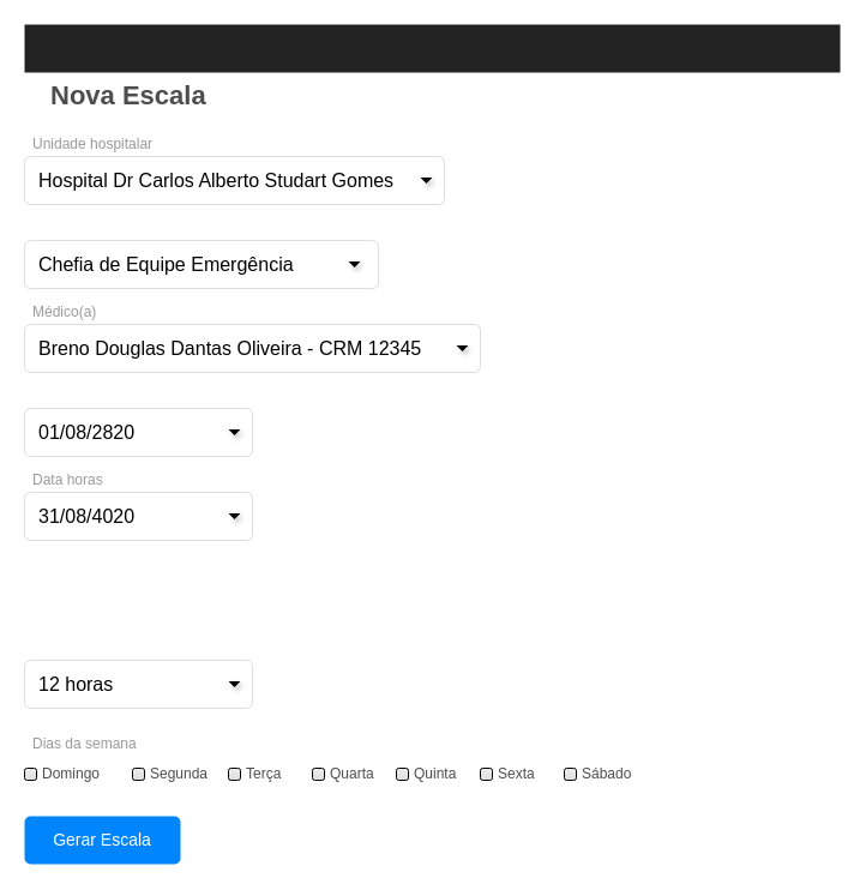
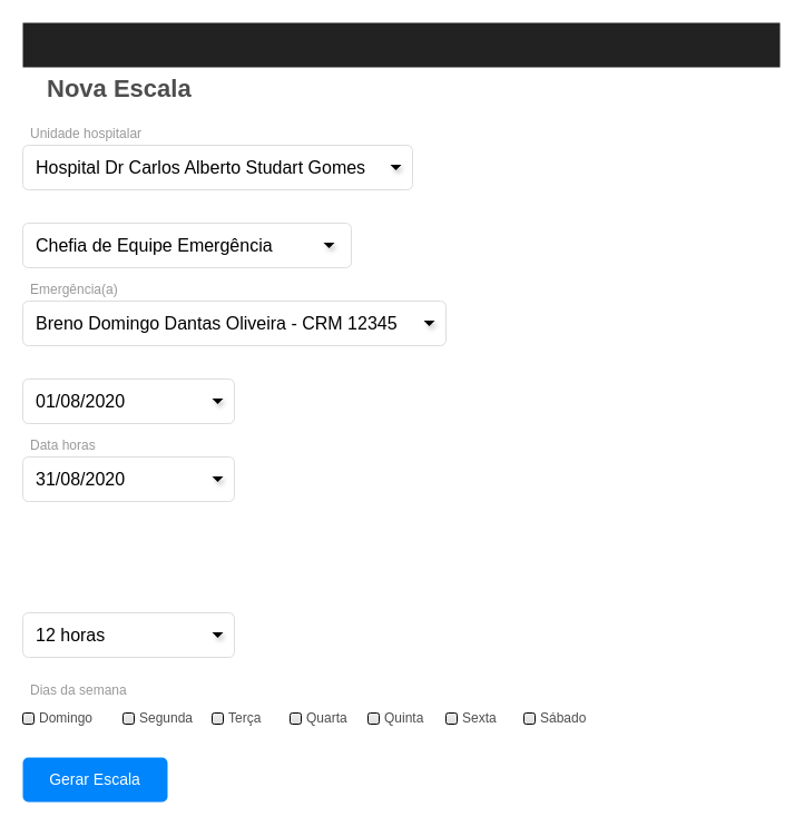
- <mxCell id="25" value="Médico(a)" style="html=1;shadow=0;dashed=0;shape=mxgraph.bootstrap.rect;strokeColor=none;fillColor=none;fontColor=#999999;align=left;spacingLeft=5;whiteSpace=wrap;rounded=0;" parent="1" vertex="1"><mxGeometry x="20" y="250" width="200" height="20" as="geometry" /></mxCell>
+ <mxCell id="25" value="Emergência(a)" style="html=1;shadow=0;dashed=0;shape=mxgraph.bootstrap.rect;strokeColor=none;fillColor=none;fontColor=#999999;align=left;spacingLeft=5;whiteSpace=wrap;rounded=0;" parent="1" vertex="1"><mxGeometry x="20" y="250" width="200" height="20" as="geometry" /></mxCell>
- <mxCell id="26" value="Breno Douglas Dantas Oliveira - CRM 12345" style="html=1;shadow=0;dashed=0;shape=mxgraph.bootstrap.rrect;rSize=5;strokeColor=#dddddd;;align=left;spacingLeft=10;fontSize=16;whiteSpace=wrap;rounded=0;" parent="1" vertex="1"><mxGeometry x="20" y="270" width="380" height="40" as="geometry" /></mxCell>
+ <mxCell id="26" value="Breno Domingo Dantas Oliveira - CRM 12345" style="html=1;shadow=0;dashed=0;shape=mxgraph.bootstrap.rrect;rSize=5;strokeColor=#dddddd;;align=left;spacingLeft=10;fontSize=16;whiteSpace=wrap;rounded=0;" parent="1" vertex="1"><mxGeometry x="20" y="270" width="380" height="40" as="geometry" /></mxCell>
- <mxCell id="3" value="01/08/2820" style="html=1;shadow=0;dashed=0;shape=mxgraph.bootstrap.rrect;rSize=5;strokeColor=#dddddd;;align=left;spacingLeft=10;fontSize=16;whiteSpace=wrap;rounded=0;" parent="1" vertex="1"><mxGeometry x="20" y="340" width="190" height="40" as="geometry" /></mxCell>
+ <mxCell id="3" value="01/08/2020" style="html=1;shadow=0;dashed=0;shape=mxgraph.bootstrap.rrect;rSize=5;strokeColor=#dddddd;;align=left;spacingLeft=10;fontSize=16;whiteSpace=wrap;rounded=0;" parent="1" vertex="1"><mxGeometry x="20" y="340" width="190" height="40" as="geometry" /></mxCell>
- <mxCell id="6" value="31/08/4020" style="html=1;shadow=0;dashed=0;shape=mxgraph.bootstrap.rrect;rSize=5;strokeColor=#dddddd;;align=left;spacingLeft=10;fontSize=16;whiteSpace=wrap;rounded=0;" parent="1" vertex="1"><mxGeometry x="20" y="410" width="190" height="40" as="geometry" /></mxCell>
+ <mxCell id="6" value="31/08/2020" style="html=1;shadow=0;dashed=0;shape=mxgraph.bootstrap.rrect;rSize=5;strokeColor=#dddddd;;align=left;spacingLeft=10;fontSize=16;whiteSpace=wrap;rounded=0;" parent="1" vertex="1"><mxGeometry x="20" y="410" width="190" height="40" as="geometry" /></mxCell>
